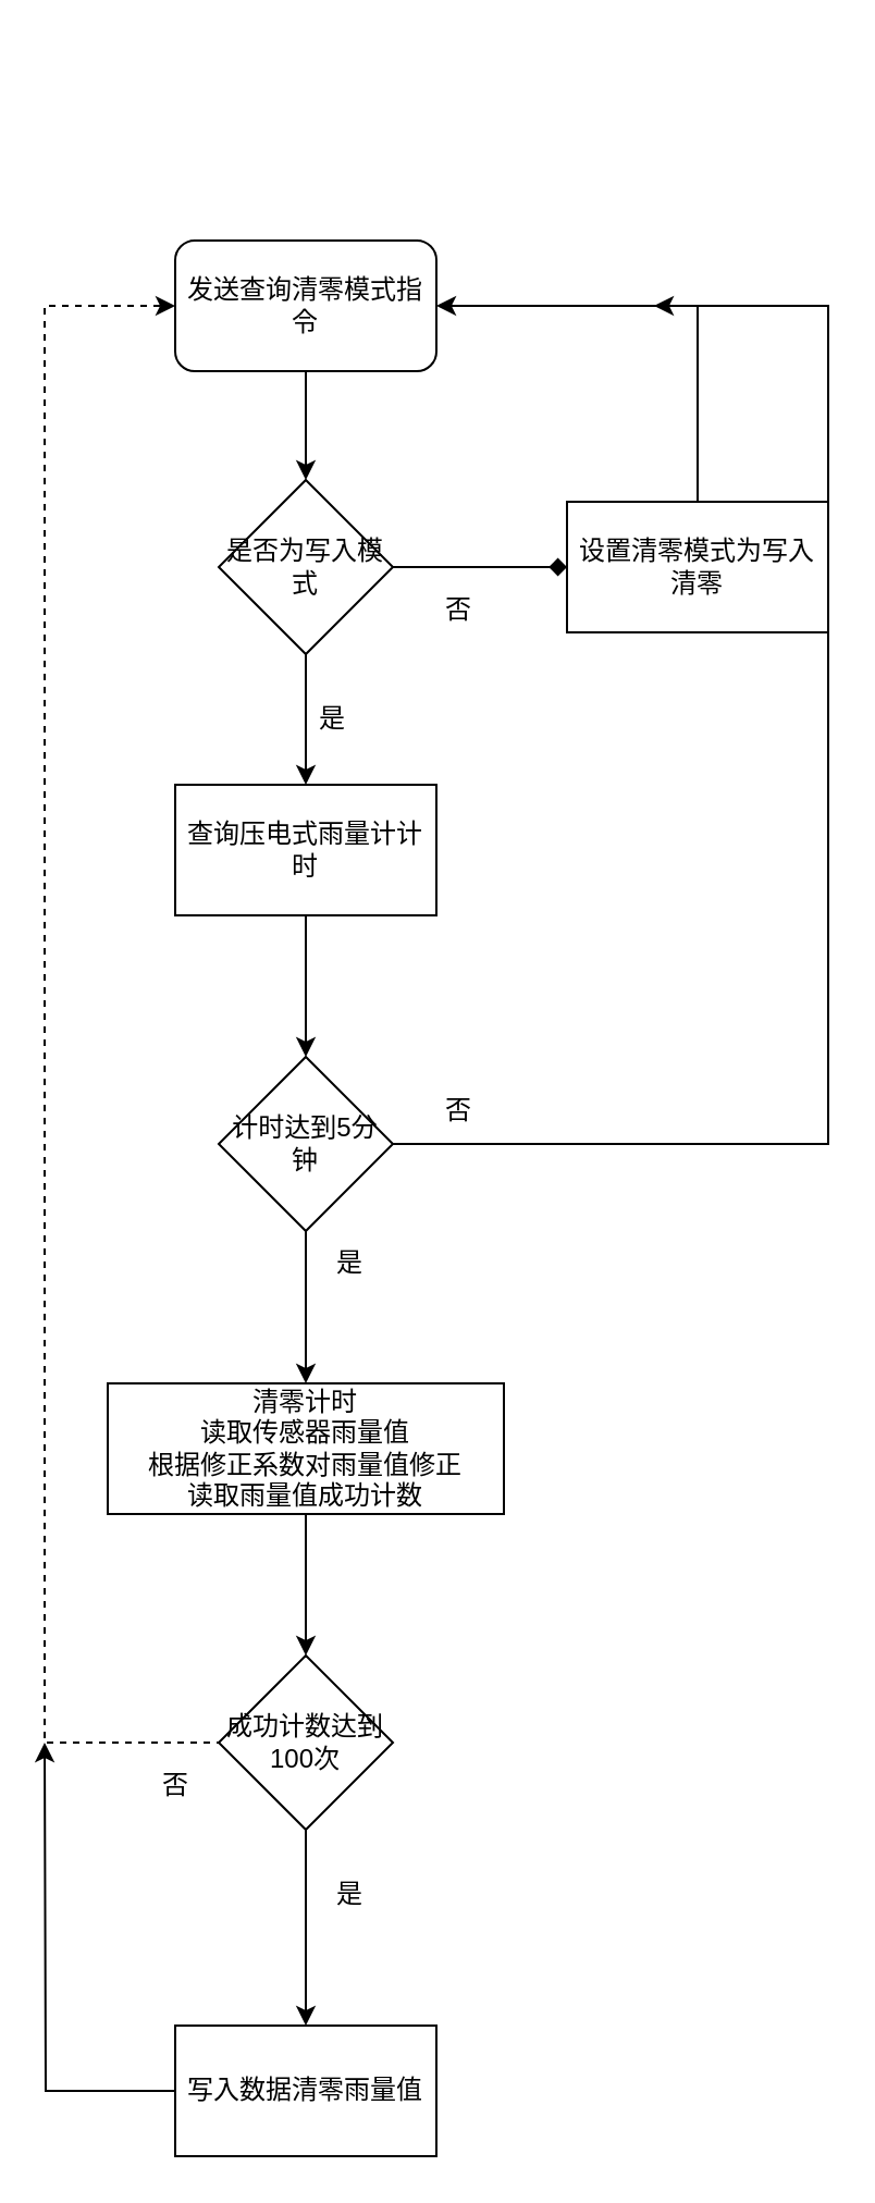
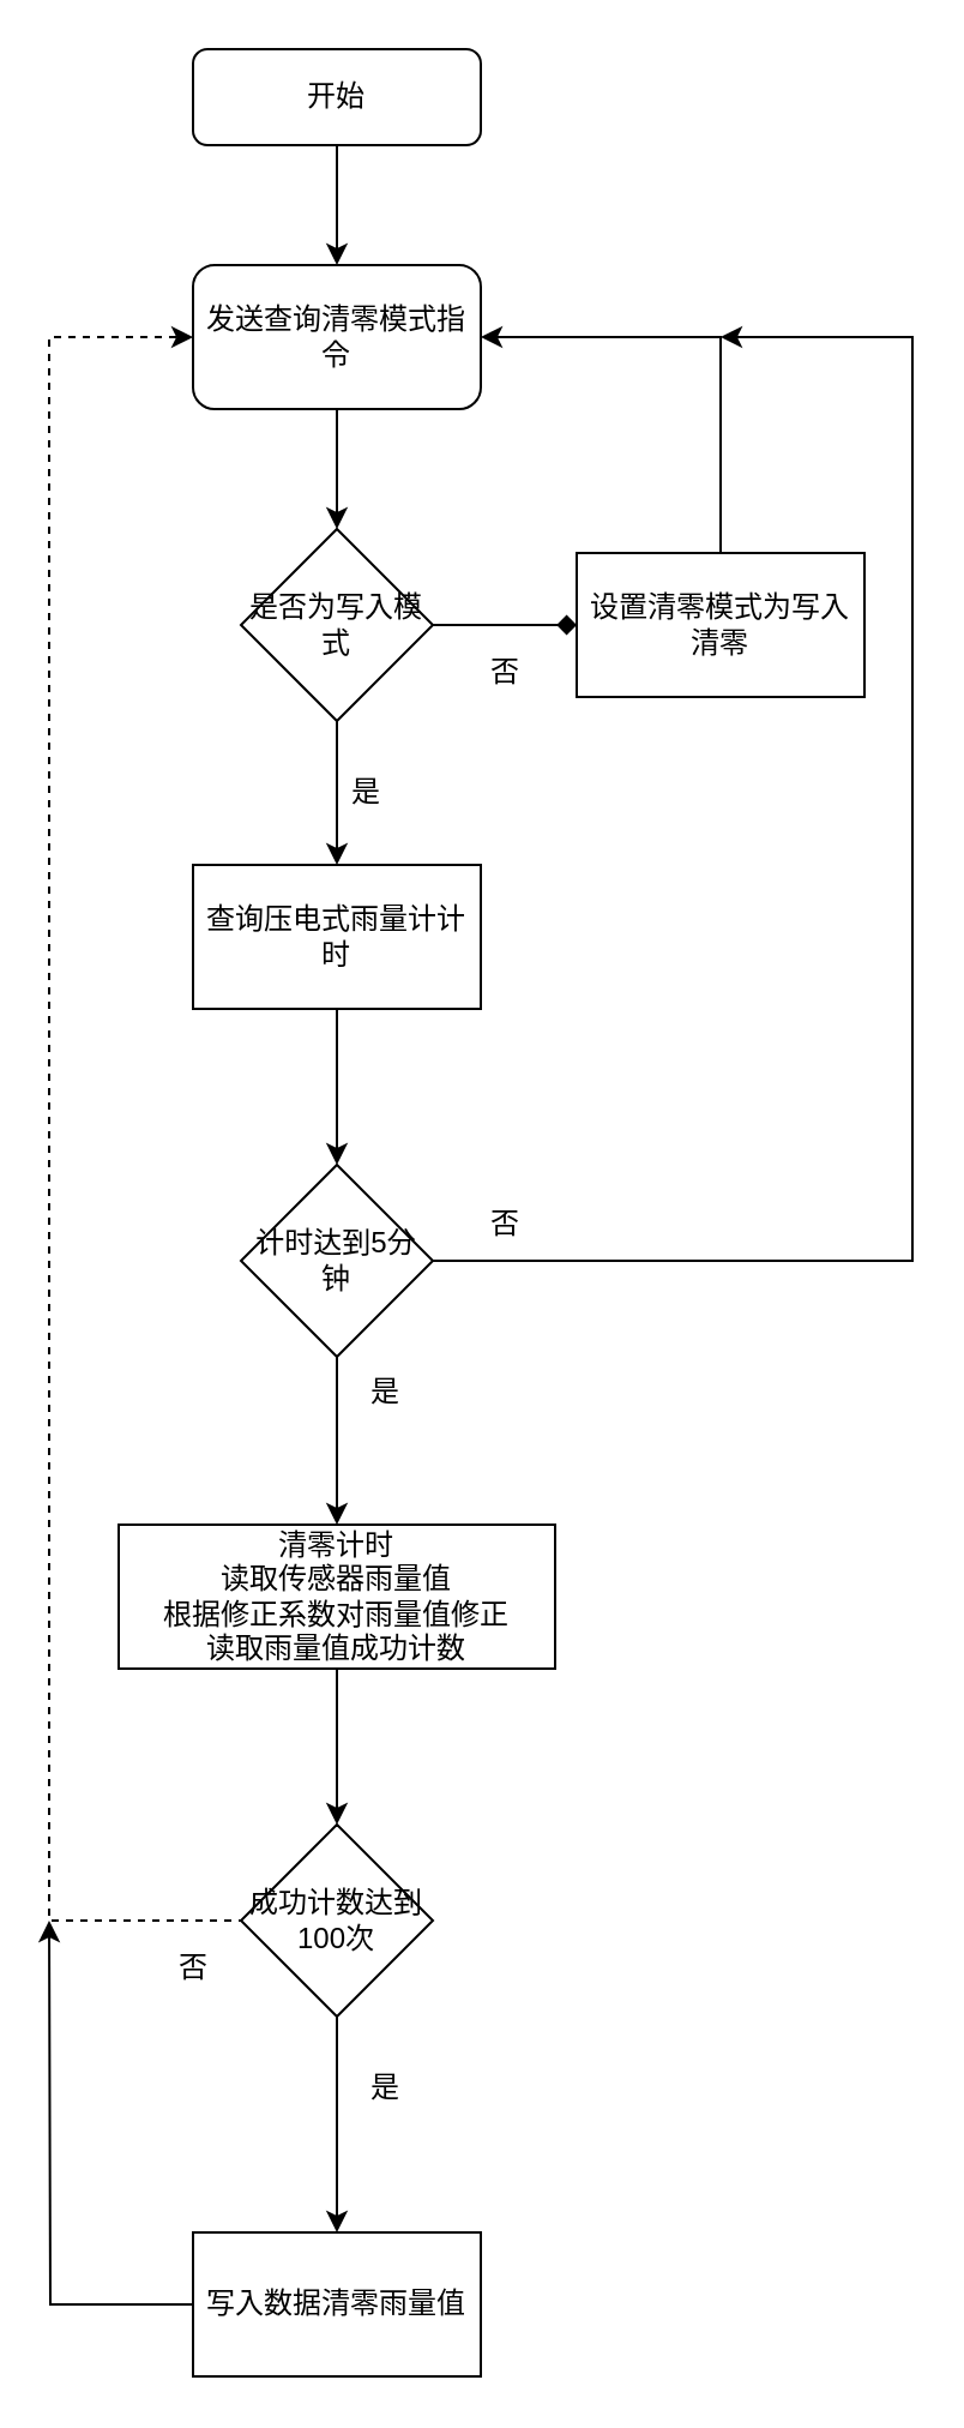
+ <mxCell id="3" value="开始" style="rounded=1;whiteSpace=wrap;html=1;fontSize=12;glass=0;strokeWidth=1;shadow=0;" parent="1" vertex="1"><mxGeometry x="80" y="20" width="120" height="40" as="geometry" /></mxCell>
+ <mxCell id="2" style="edgeStyle=orthogonalEdgeStyle;rounded=0;orthogonalLoop=1;jettySize=auto;html=1;exitX=0.5;exitY=1;exitDx=0;exitDy=0;entryX=0.5;entryY=0;entryDx=0;entryDy=0;" edge="1" parent="1" source="3" target="5"><mxGeometry relative="1" as="geometry" /></mxCell>
- <mxCell id="15" value="设置清零模式为写入清零" style="whiteSpace=wrap;html=1;" vertex="1" parent="1"><mxGeometry x="260" y="230" width="120" height="60" as="geometry" /></mxCell>
+ <mxCell id="15" value="设置清零模式为写入清零" style="whiteSpace=wrap;html=1;" vertex="1" parent="1"><mxGeometry x="240" y="230" width="120" height="60" as="geometry" /></mxCell>
